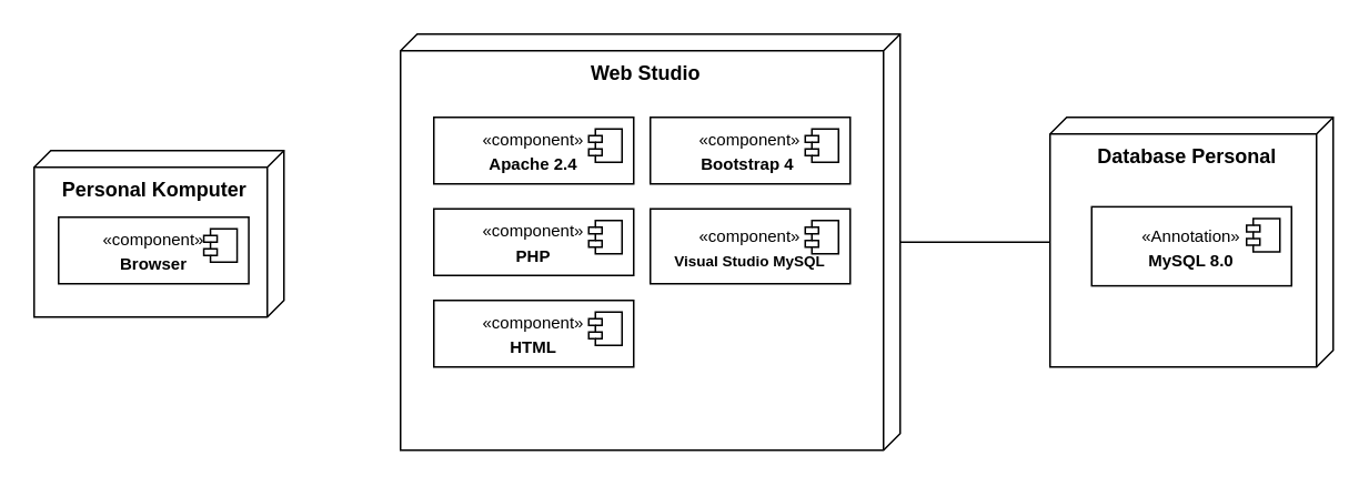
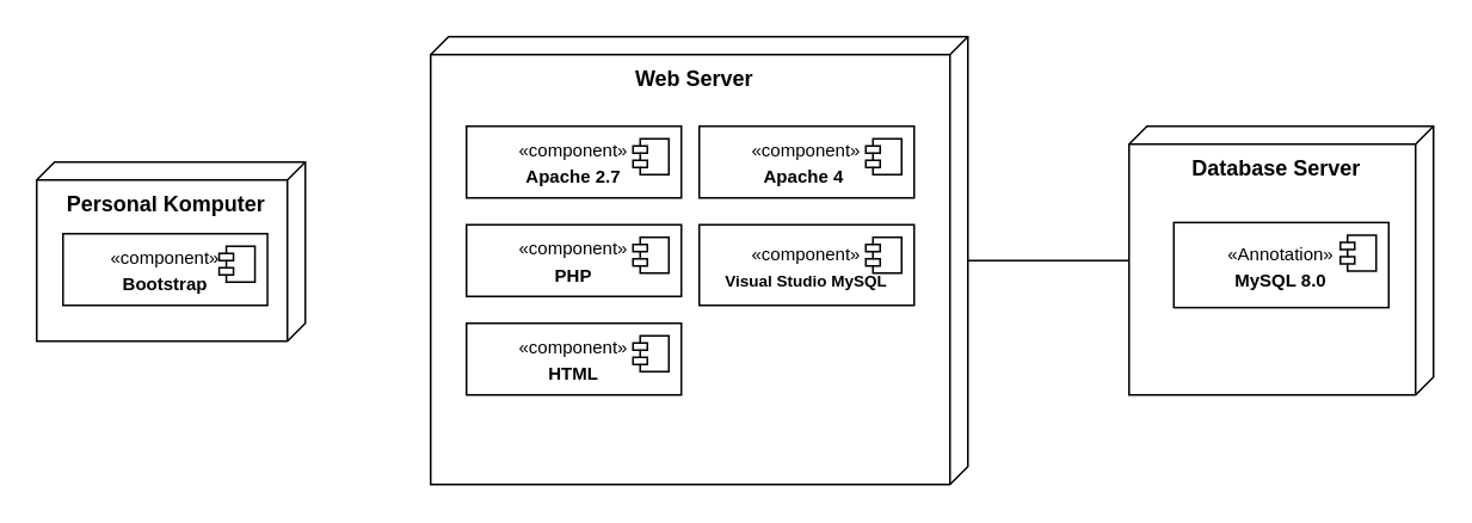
- <mxCell id="6" value="&lt;b&gt;Web Studio&lt;/b&gt;" style="verticalAlign=top;align=center;shape=cube;size=10;direction=south;fontStyle=0;html=1;boundedLbl=1;spacingLeft=5;whiteSpace=wrap;" parent="1" vertex="1"><mxGeometry x="240" y="20" width="300" height="250" as="geometry" /></mxCell>
+ <mxCell id="6" value="&lt;b&gt;Web Server&lt;/b&gt;" style="verticalAlign=top;align=center;shape=cube;size=10;direction=south;fontStyle=0;html=1;boundedLbl=1;spacingLeft=5;whiteSpace=wrap;" parent="1" vertex="1"><mxGeometry x="240" y="20" width="300" height="250" as="geometry" /></mxCell>
- <mxCell id="7" value="&lt;font style=&quot;font-size: 10px;&quot;&gt;«component»&lt;br&gt;&lt;b style=&quot;&quot;&gt;Apache 2.4&lt;/b&gt;&lt;/font&gt;" style="html=1;dropTarget=0;whiteSpace=wrap;" parent="1" vertex="1"><mxGeometry x="260" y="70" width="120" height="40" as="geometry" /></mxCell>
+ <mxCell id="7" value="&lt;font style=&quot;font-size: 10px;&quot;&gt;«component»&lt;br&gt;&lt;b style=&quot;&quot;&gt;Apache 2.7&lt;/b&gt;&lt;/font&gt;" style="html=1;dropTarget=0;whiteSpace=wrap;" parent="1" vertex="1"><mxGeometry x="260" y="70" width="120" height="40" as="geometry" /></mxCell>
- <mxCell id="13" value="&lt;font style=&quot;font-size: 10px;&quot;&gt;«component»&lt;br&gt;&lt;b&gt;Bootstrap 4&amp;nbsp;&lt;/b&gt;&lt;br&gt;&lt;/font&gt;" style="html=1;dropTarget=0;whiteSpace=wrap;" parent="1" vertex="1"><mxGeometry x="390" y="70" width="120" height="40" as="geometry" /></mxCell>
+ <mxCell id="13" value="&lt;font style=&quot;font-size: 10px;&quot;&gt;«component»&lt;br&gt;&lt;b&gt;Apache 4&amp;nbsp;&lt;/b&gt;&lt;br&gt;&lt;/font&gt;" style="html=1;dropTarget=0;whiteSpace=wrap;" parent="1" vertex="1"><mxGeometry x="390" y="70" width="120" height="40" as="geometry" /></mxCell>
- <mxCell id="17" value="&lt;b&gt;Database Personal&lt;/b&gt;" style="verticalAlign=top;align=center;shape=cube;size=10;direction=south;fontStyle=0;html=1;boundedLbl=1;spacingLeft=5;whiteSpace=wrap;" parent="1" vertex="1"><mxGeometry x="630" y="70" width="170" height="150" as="geometry" /></mxCell>
+ <mxCell id="17" value="&lt;b&gt;Database Server&lt;/b&gt;" style="verticalAlign=top;align=center;shape=cube;size=10;direction=south;fontStyle=0;html=1;boundedLbl=1;spacingLeft=5;whiteSpace=wrap;" parent="1" vertex="1"><mxGeometry x="630" y="70" width="170" height="150" as="geometry" /></mxCell>
- <mxCell id="3" value="&lt;font style=&quot;font-size: 10px;&quot;&gt;«component»&lt;br&gt;&lt;b style=&quot;&quot;&gt;Browser&lt;/b&gt;&lt;/font&gt;" style="html=1;dropTarget=0;whiteSpace=wrap;align=center;" parent="2" vertex="1"><mxGeometry x="14.697" y="40" width="114.178" height="40" as="geometry" /></mxCell>
+ <mxCell id="3" value="&lt;font style=&quot;font-size: 10px;&quot;&gt;«component»&lt;br&gt;&lt;b style=&quot;&quot;&gt;Bootstrap&lt;/b&gt;&lt;/font&gt;" style="html=1;dropTarget=0;whiteSpace=wrap;align=center;" parent="2" vertex="1"><mxGeometry x="14.697" y="40" width="114.178" height="40" as="geometry" /></mxCell>
